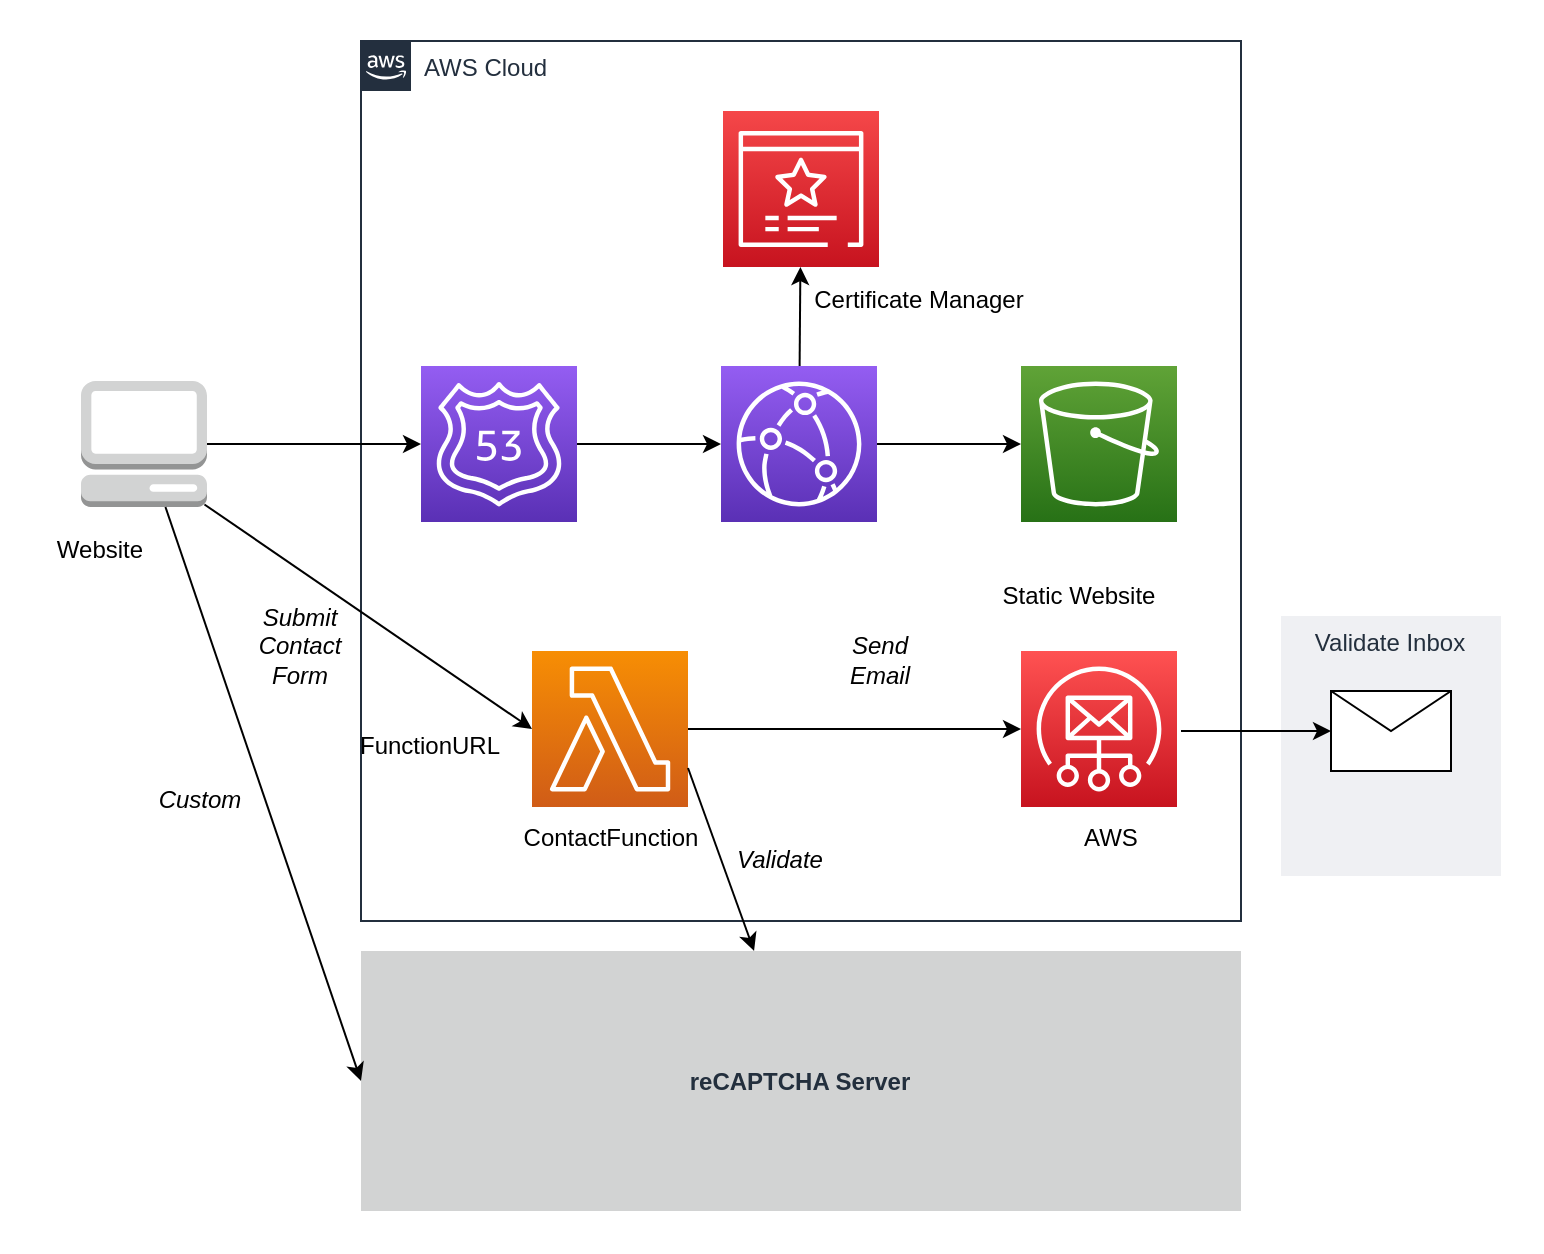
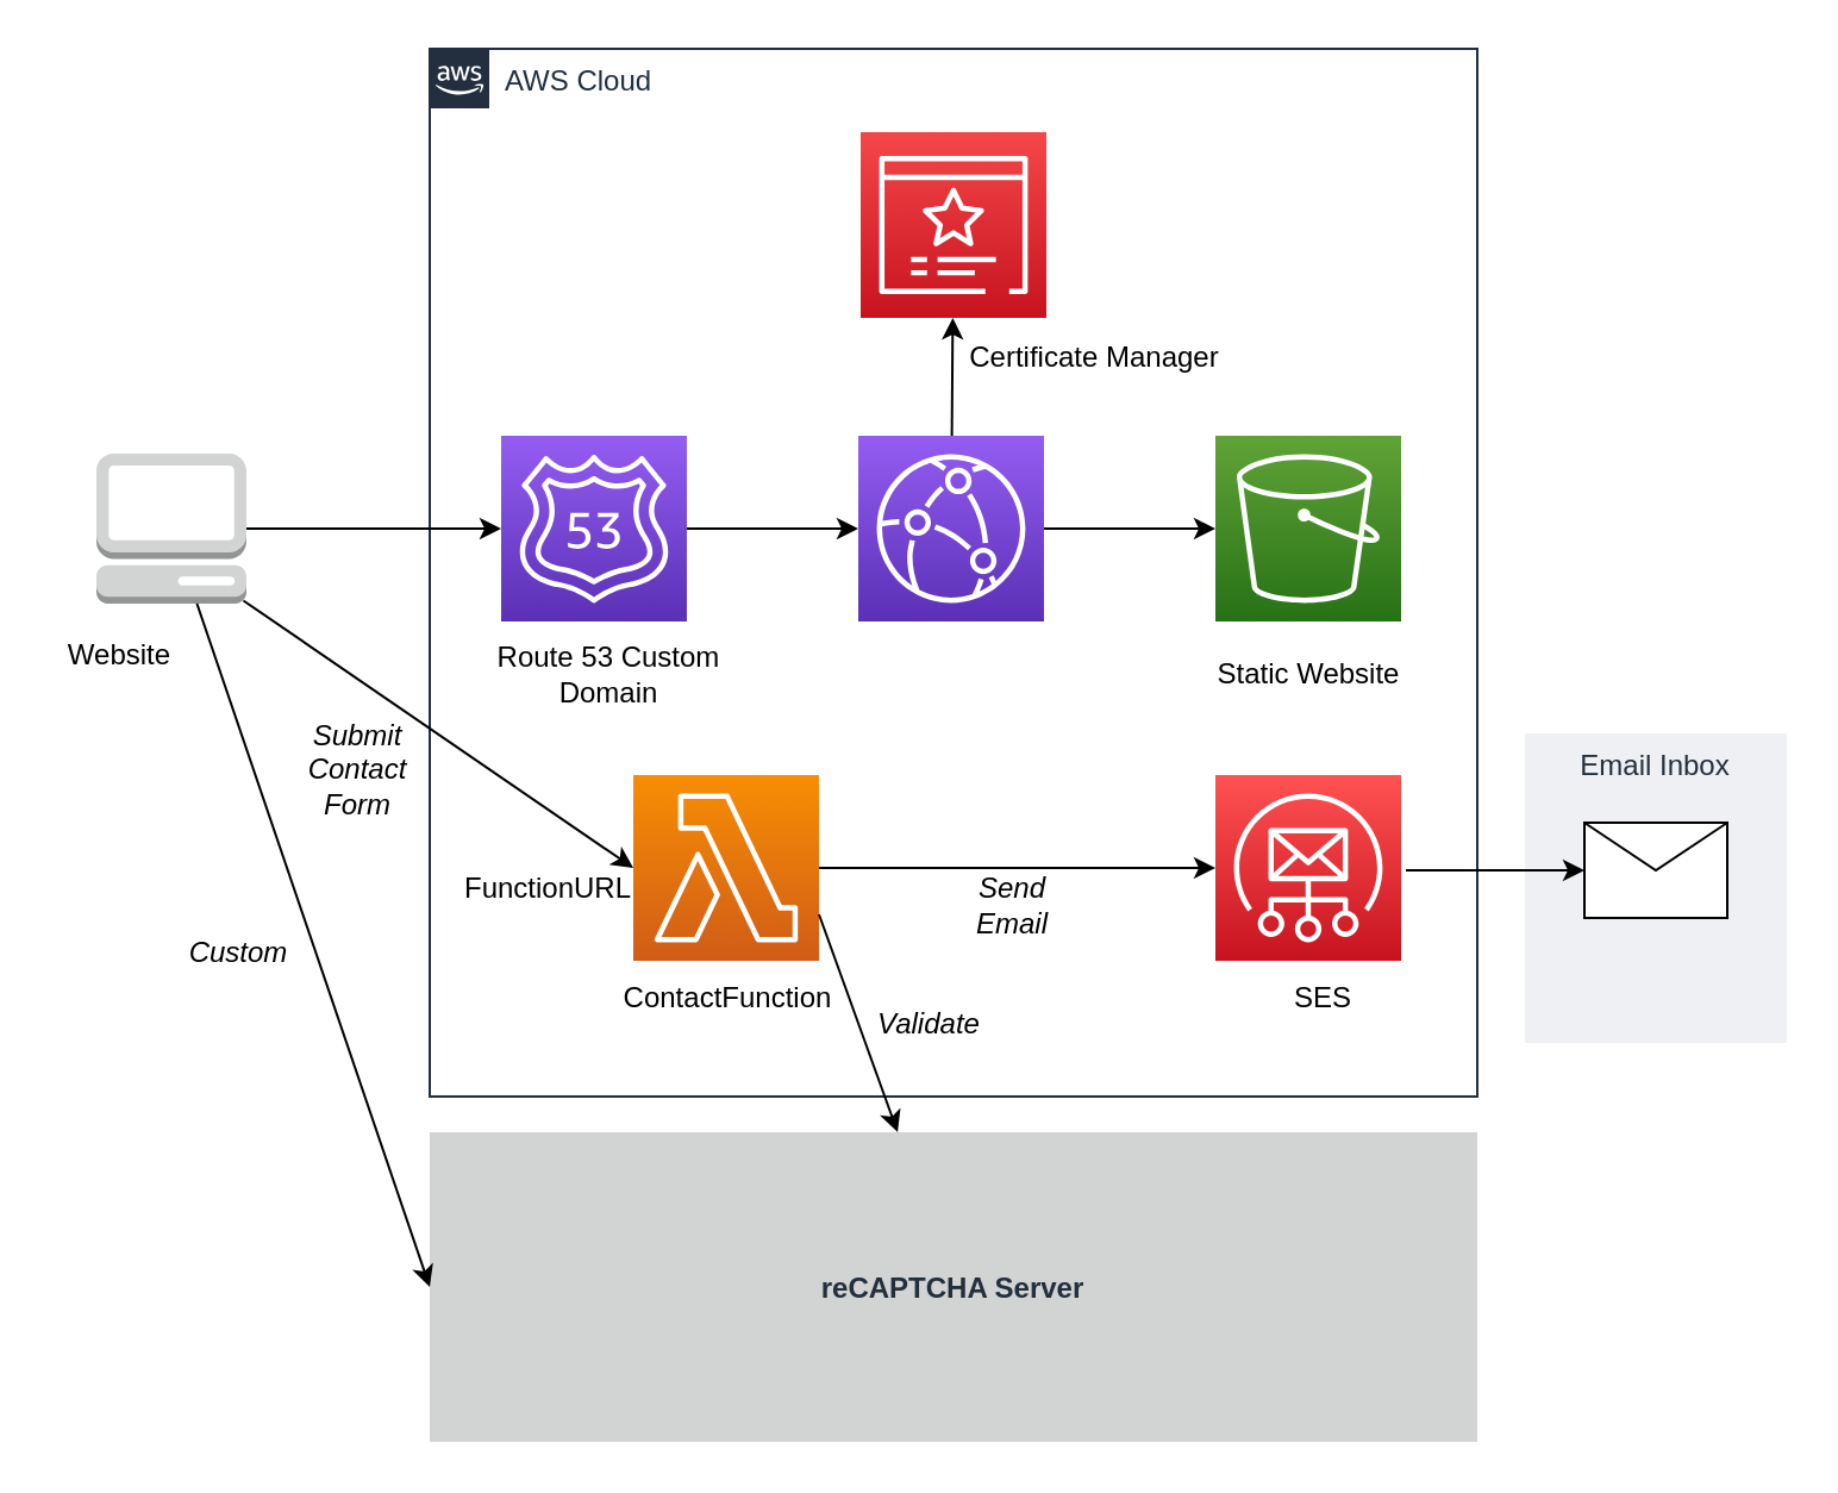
+ <mxCell id="19" value="&lt;font color=&quot;#000000&quot;&gt;Route 53 Custom Domain&lt;/font&gt;" style="text;html=1;align=center;verticalAlign=middle;whiteSpace=wrap;rounded=0;fontStyle=0" vertex="1" parent="3"><mxGeometry x="20" y="247.5" width="111" height="30" as="geometry" /></mxCell>
- <mxCell id="13" value="&lt;font color=&quot;#000000&quot;&gt;Static Website&lt;/font&gt;" style="text;html=1;align=center;verticalAlign=middle;whiteSpace=wrap;rounded=0;fontStyle=0" vertex="1" parent="3"><mxGeometry x="303.5" y="262.5" width="111" height="30" as="geometry" /></mxCell>
+ <mxCell id="13" value="&lt;font color=&quot;#000000&quot;&gt;Static Website&lt;/font&gt;" style="text;html=1;align=center;verticalAlign=middle;whiteSpace=wrap;rounded=0;fontStyle=0" vertex="1" parent="3"><mxGeometry x="313.5" y="247.5" width="111" height="30" as="geometry" /></mxCell>
- <mxCell id="25" value="Validate Inbox" style="fillColor=#EFF0F3;strokeColor=none;dashed=0;verticalAlign=top;fontStyle=0;fontColor=#232F3D;" vertex="1" parent="1"><mxGeometry x="640" y="307.5" width="110" height="130" as="geometry" /></mxCell>
+ <mxCell id="25" value="Email Inbox" style="fillColor=#EFF0F3;strokeColor=none;dashed=0;verticalAlign=top;fontStyle=0;fontColor=#232F3D;" vertex="1" parent="1"><mxGeometry x="640" y="307.5" width="110" height="130" as="geometry" /></mxCell>
- <mxCell id="20" value="Send Email" style="text;html=1;strokeColor=none;fillColor=none;align=center;verticalAlign=middle;whiteSpace=wrap;rounded=0;fontColor=#000000;fontStyle=2" vertex="1" parent="3"><mxGeometry x="229.5" y="295" width="60" height="30" as="geometry" /></mxCell>
+ <mxCell id="20" value="Send Email" style="text;html=1;strokeColor=none;fillColor=none;align=center;verticalAlign=middle;whiteSpace=wrap;rounded=0;fontColor=#000000;fontStyle=2" vertex="1" parent="3"><mxGeometry x="214.5" y="345" width="60" height="30" as="geometry" /></mxCell>
- <mxCell id="18" value="FunctionURL" style="text;html=1;strokeColor=none;fillColor=none;align=center;verticalAlign=middle;whiteSpace=wrap;rounded=0;fontColor=#000000;" vertex="1" parent="3"><mxGeometry x="5" y="337.5" width="60" height="30" as="geometry" /></mxCell>
+ <mxCell id="18" value="FunctionURL" style="text;html=1;strokeColor=none;fillColor=none;align=center;verticalAlign=middle;whiteSpace=wrap;rounded=0;fontColor=#000000;" vertex="1" parent="3"><mxGeometry x="20" y="337.5" width="60" height="30" as="geometry" /></mxCell>
- <mxCell id="14" value="&lt;font color=&quot;#000000&quot;&gt;AWS&lt;/font&gt;" style="text;html=1;align=center;verticalAlign=middle;whiteSpace=wrap;rounded=0;fontStyle=0" vertex="1" parent="3"><mxGeometry x="320" y="383" width="111" height="32.5" as="geometry" /></mxCell>
+ <mxCell id="14" value="&lt;font color=&quot;#000000&quot;&gt;SES&lt;/font&gt;" style="text;html=1;align=center;verticalAlign=middle;whiteSpace=wrap;rounded=0;fontStyle=0" vertex="1" parent="3"><mxGeometry x="320" y="383" width="111" height="32.5" as="geometry" /></mxCell>
